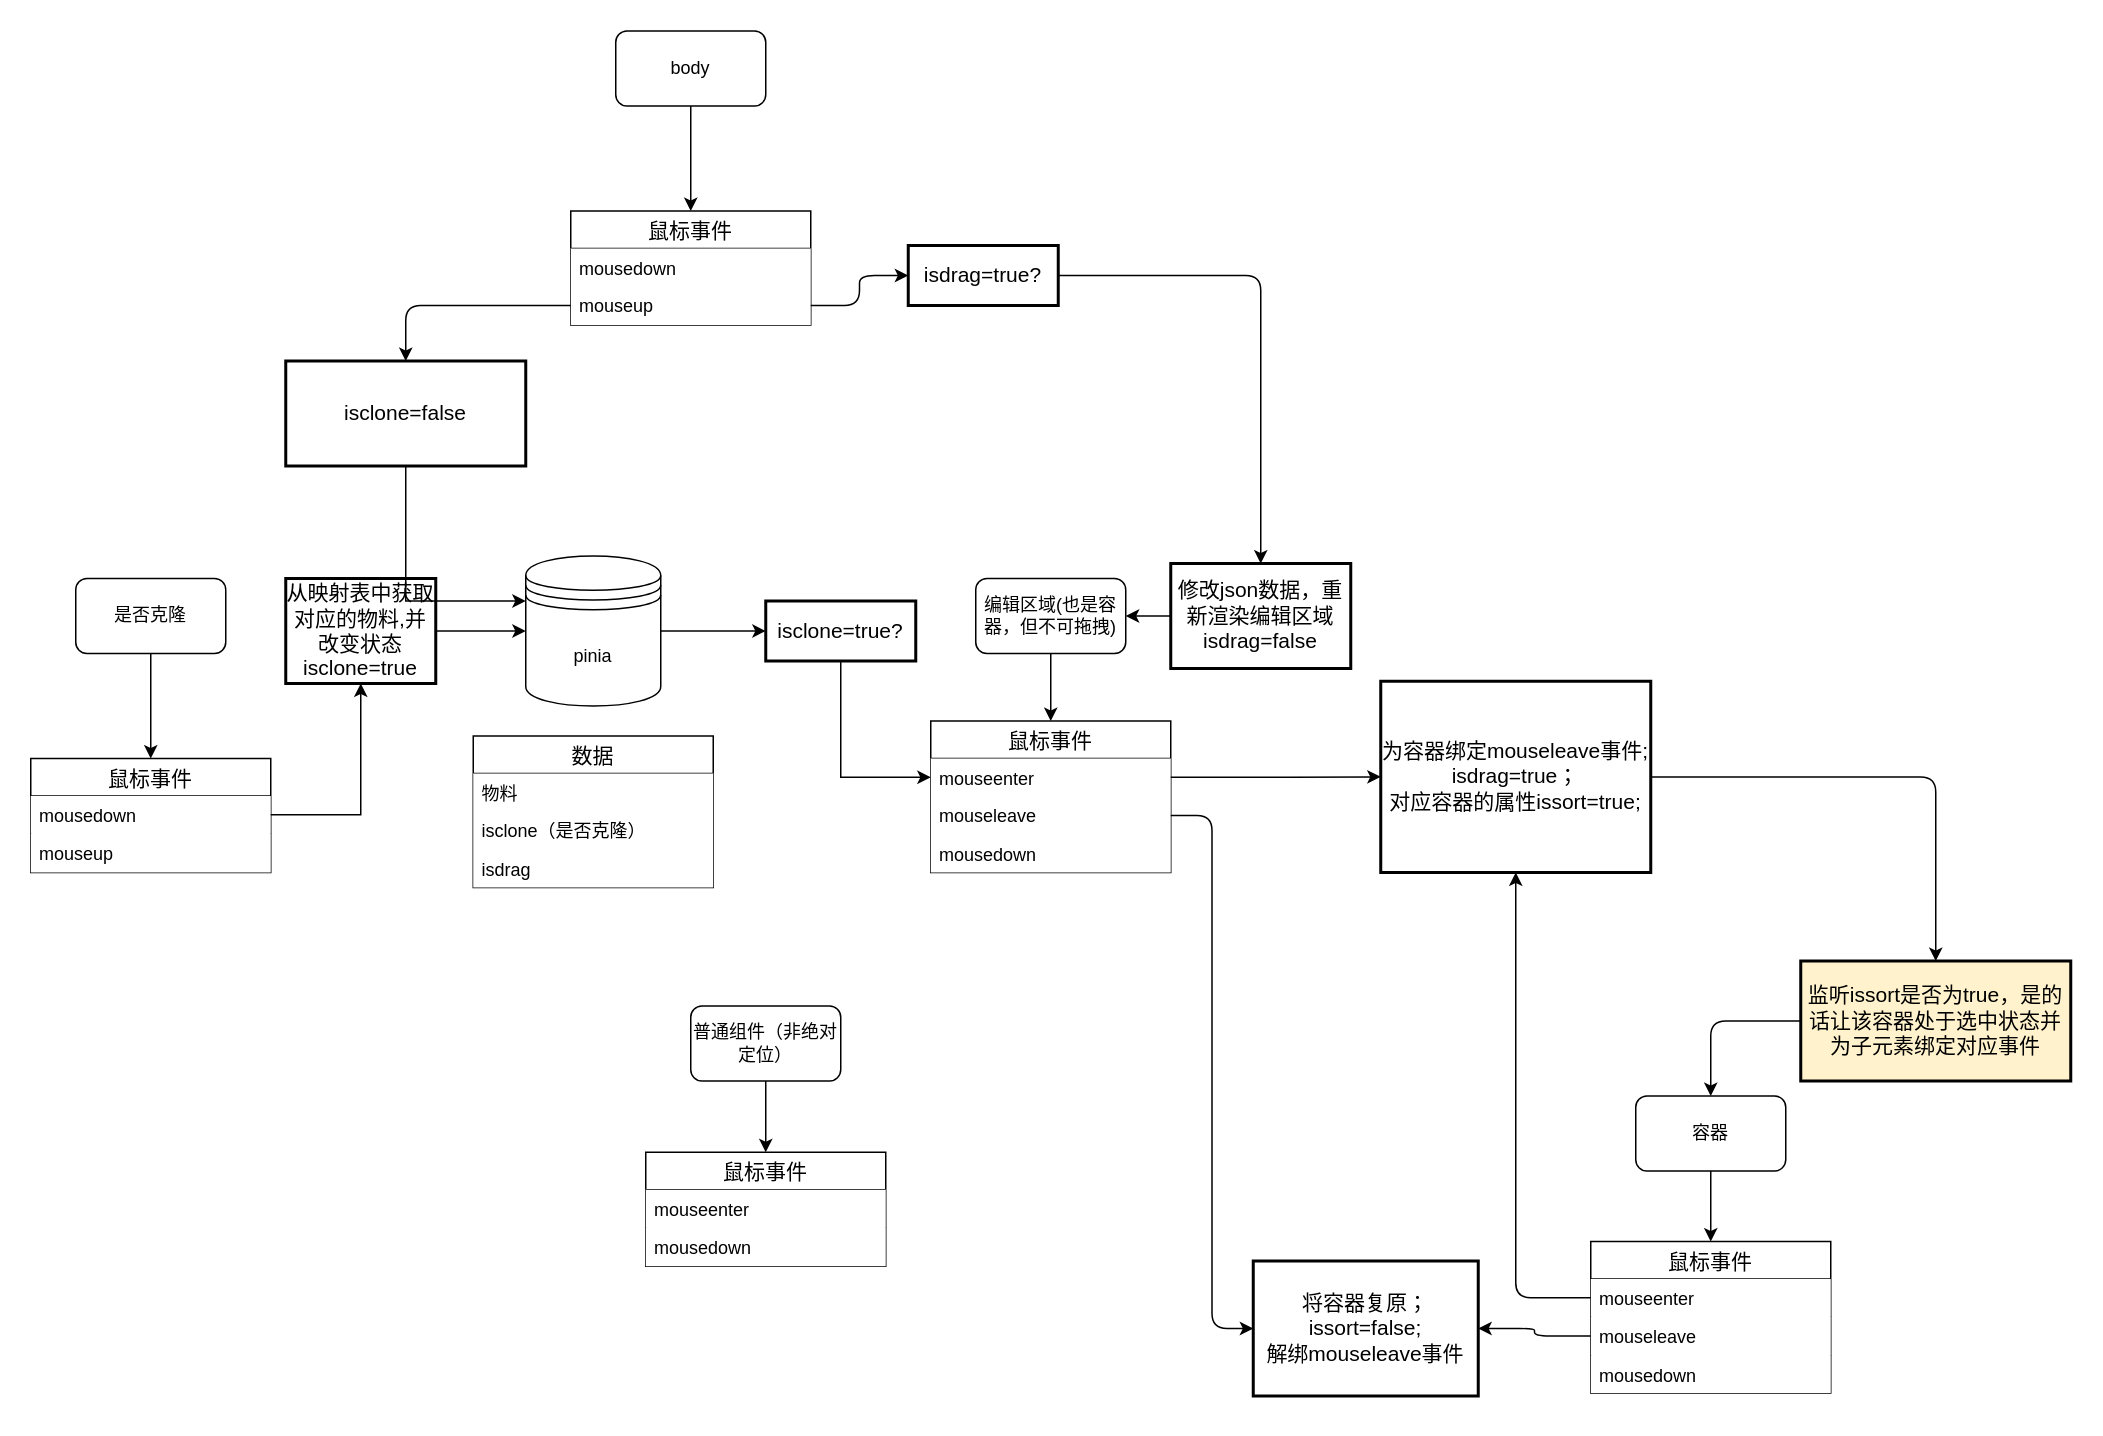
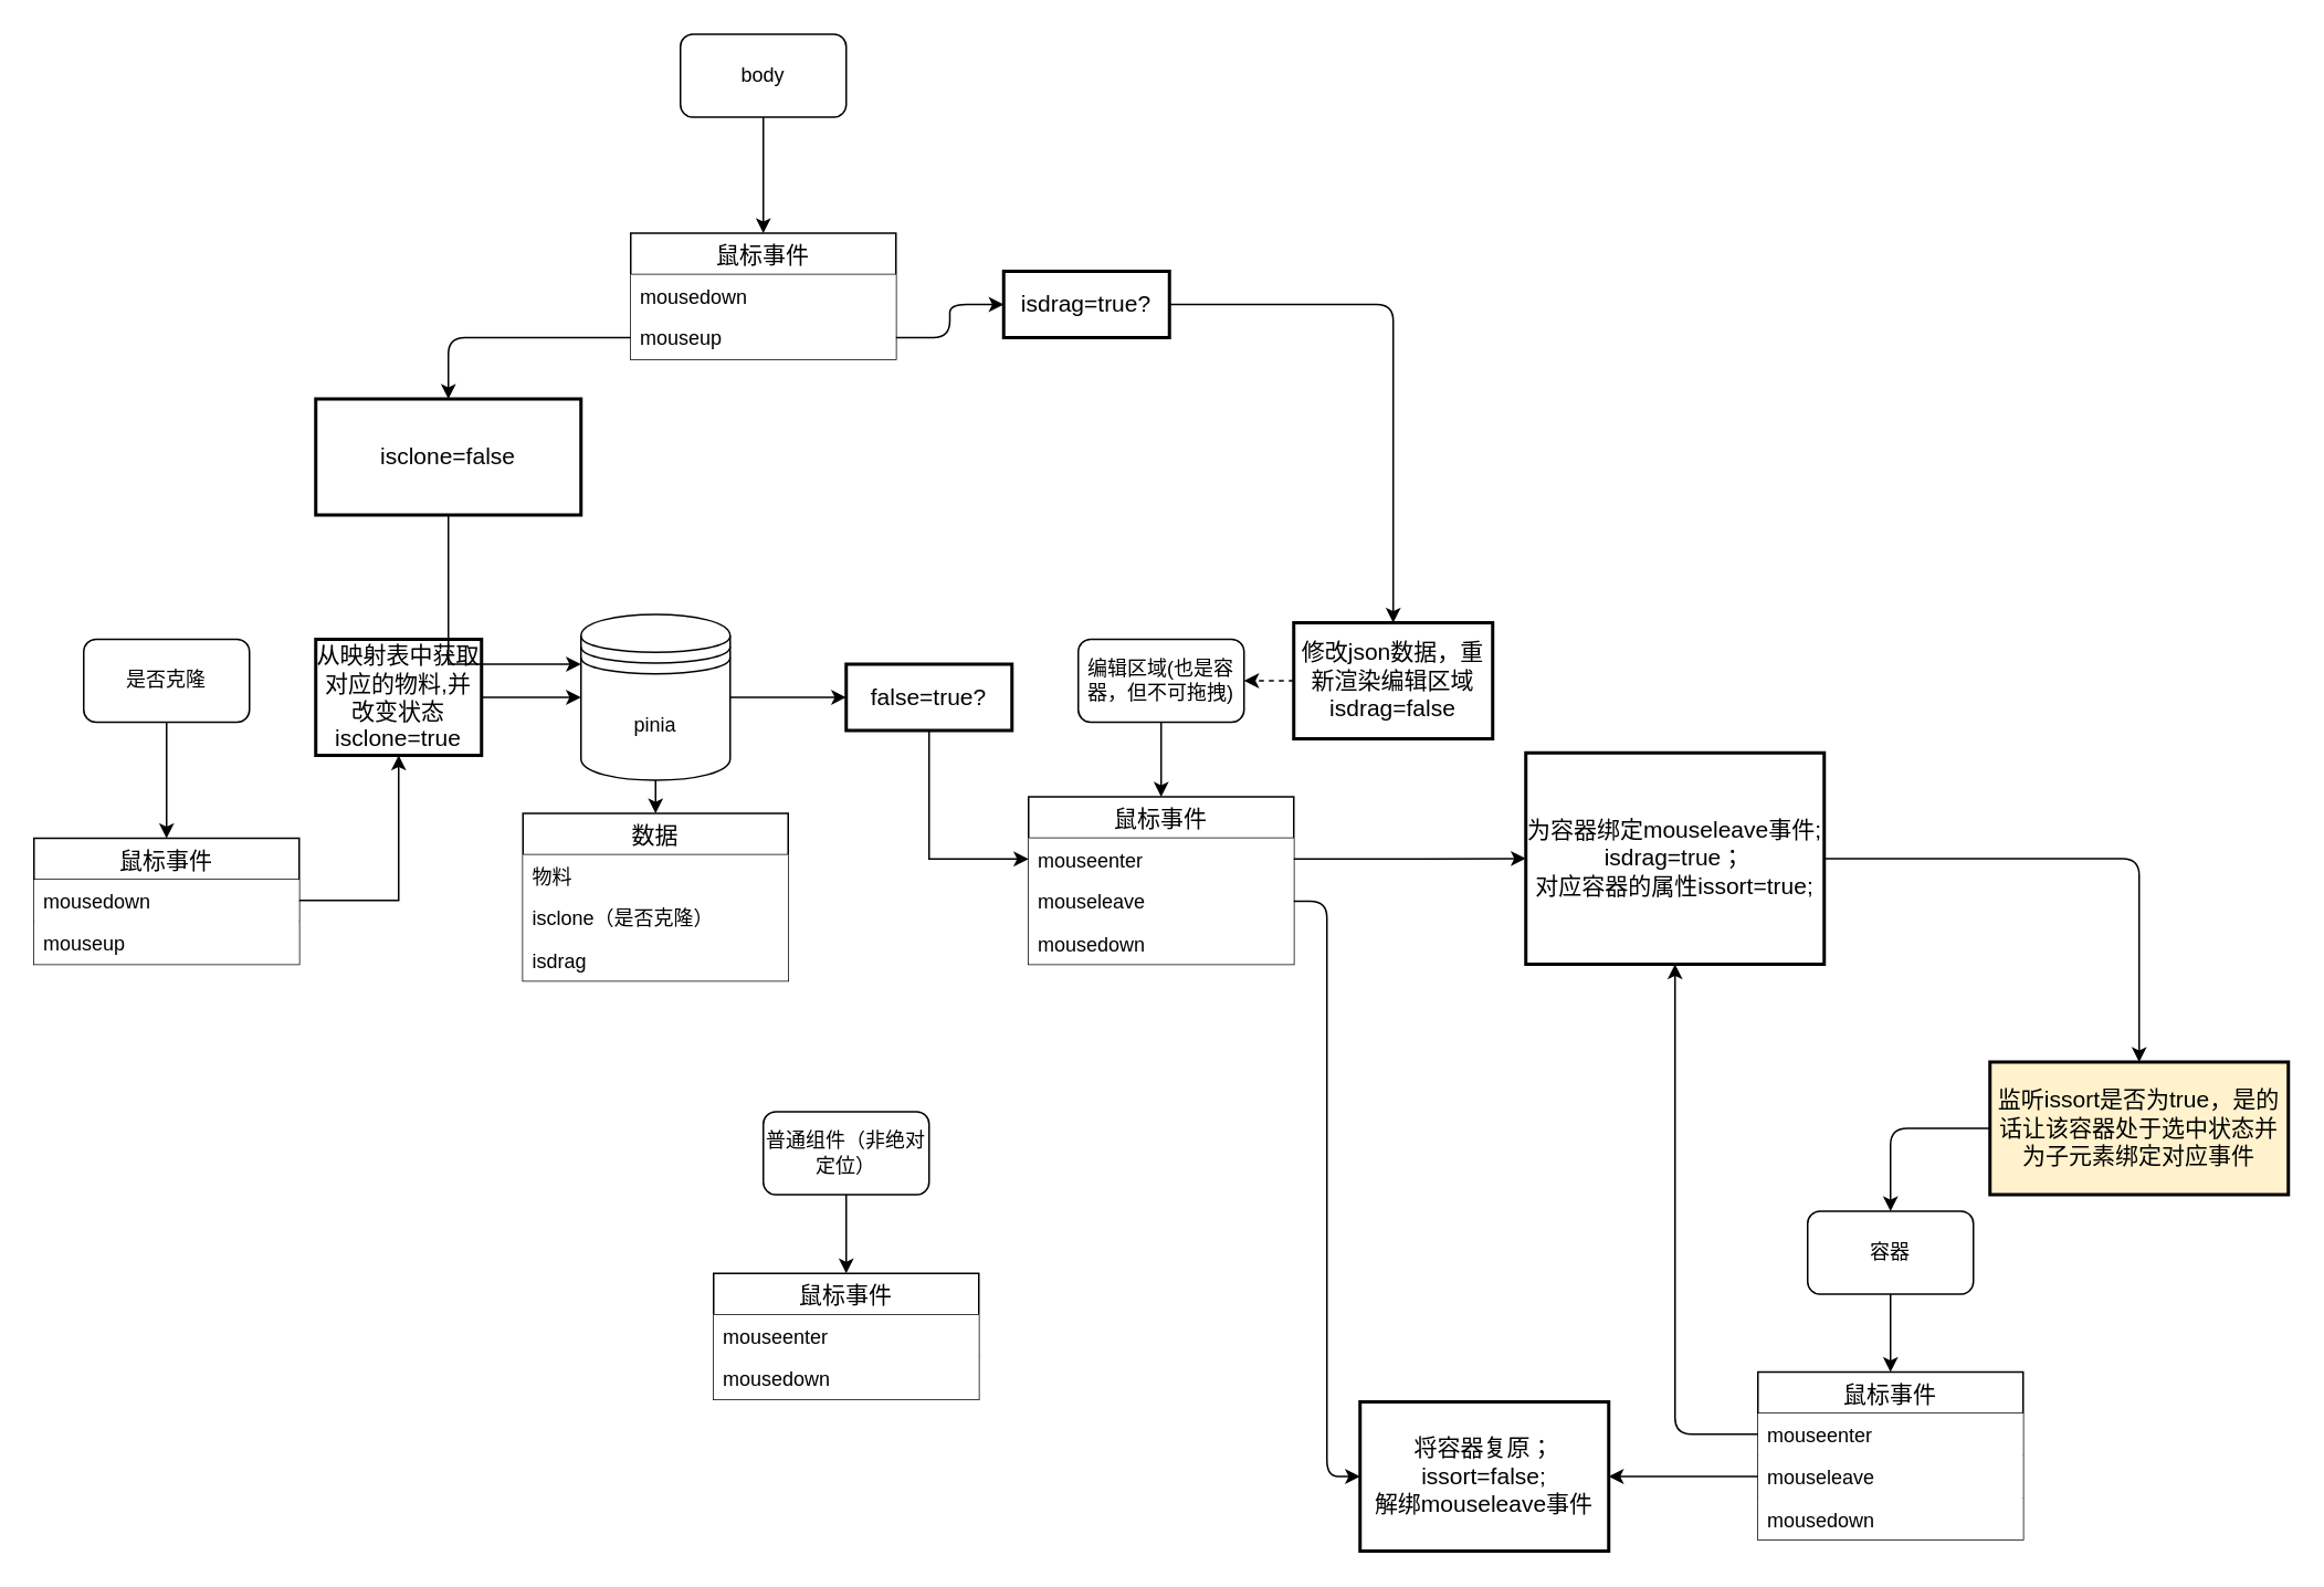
- <mxCell id="23" style="edgeStyle=orthogonalEdgeStyle;html=1;entryX=1;entryY=0.5;entryDx=0;entryDy=0;" parent="1" source="24" target="14" edge="1"><mxGeometry relative="1" as="geometry" /></mxCell>
+ <mxCell id="23" style="edgeStyle=orthogonalEdgeStyle;html=1;entryX=1;entryY=0.5;entryDx=0;entryDy=0;dashed=1;" parent="1" source="24" target="14" edge="1"><mxGeometry relative="1" as="geometry" /></mxCell>
- <mxCell id="22" value="isclone=true?" style="strokeWidth=2;whiteSpace=wrap;html=1;align=center;fontSize=14;" parent="1" vertex="1"><mxGeometry x="510" y="400" width="100" height="40" as="geometry" /></mxCell>
+ <mxCell id="22" value="false=true?" style="strokeWidth=2;whiteSpace=wrap;html=1;align=center;fontSize=14;" parent="1" vertex="1"><mxGeometry x="510" y="400" width="100" height="40" as="geometry" /></mxCell>
+ <mxCell id="5" style="edgeStyle=none;html=1;entryX=0.5;entryY=0;entryDx=0;entryDy=0;" parent="1" source="6" target="54" edge="1"><mxGeometry relative="1" as="geometry" /></mxCell>
- <mxCell id="46" value="将容器复原；&lt;br&gt;issort=false;&lt;br&gt;解绑mouseleave事件" style="strokeWidth=2;whiteSpace=wrap;html=1;align=center;fontSize=14;" parent="1" vertex="1"><mxGeometry x="835" y="840" width="150" height="90" as="geometry" /></mxCell>
+ <mxCell id="46" value="将容器复原；&lt;br&gt;issort=false;&lt;br&gt;解绑mouseleave事件" style="strokeWidth=2;whiteSpace=wrap;html=1;align=center;fontSize=14;" parent="1" vertex="1"><mxGeometry x="820" y="845" width="150" height="90" as="geometry" /></mxCell>
